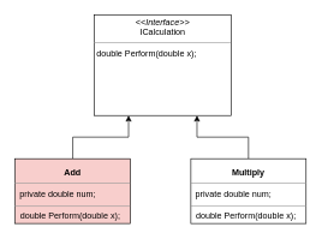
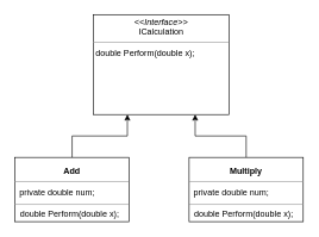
- <mxCell id="4" value="&lt;p class=&quot;western&quot; style=&quot;text-align: center ; margin-bottom: 0cm ; direction: ltr ; line-height: 16px&quot;&gt;&lt;b&gt;Add&lt;/b&gt;&lt;/p&gt;&lt;hr size=&quot;1&quot;&gt;&lt;div style=&quot;line-height: 19px&quot;&gt;&amp;nbsp; private double num;&lt;/div&gt;&lt;hr size=&quot;1&quot;&gt;&lt;p style=&quot;margin: 0px ; margin-left: 4px&quot;&gt;&amp;nbsp;double Perform(double x);&lt;br&gt;&lt;/p&gt;" style="verticalAlign=top;align=left;overflow=fill;fontSize=12;fontFamily=Helvetica;html=1;fillColor=#f8cecc;" vertex="1" parent="1"><mxGeometry x="20" y="220" width="160" height="90" as="geometry" /></mxCell>
+ <mxCell id="4" value="&lt;p class=&quot;western&quot; style=&quot;text-align: center ; margin-bottom: 0cm ; direction: ltr ; line-height: 16px&quot;&gt;&lt;b&gt;Add&lt;/b&gt;&lt;/p&gt;&lt;hr size=&quot;1&quot;&gt;&lt;div style=&quot;line-height: 19px&quot;&gt;&amp;nbsp; private double num;&lt;/div&gt;&lt;hr size=&quot;1&quot;&gt;&lt;p style=&quot;margin: 0px ; margin-left: 4px&quot;&gt;&amp;nbsp;double Perform(double x);&lt;br&gt;&lt;/p&gt;" style="verticalAlign=top;align=left;overflow=fill;fontSize=12;fontFamily=Helvetica;html=1;" vertex="1" parent="1"><mxGeometry x="20" y="220" width="160" height="90" as="geometry" /></mxCell>
